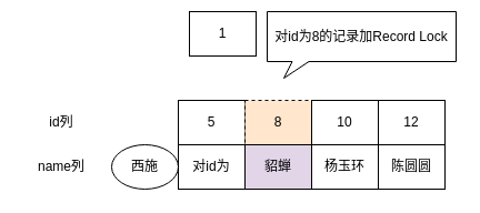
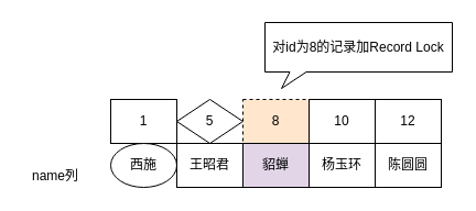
- <mxCell id="4" value="1" style="rounded=0;whiteSpace=wrap;html=1;fillColor=#ffffff;gradientColor=#ffffff;" vertex="1" parent="1"><mxGeometry x="170" y="10" width="60" height="40" as="geometry" /></mxCell>
+ <mxCell id="4" value="1" style="rounded=0;whiteSpace=wrap;html=1;fillColor=#ffffff;gradientColor=#ffffff;" vertex="1" parent="1"><mxGeometry x="100" y="90" width="60" height="40" as="geometry" /></mxCell>
- <mxCell id="14" value="对id为8的记录加Record Lock" style="whiteSpace=wrap;html=1;shape=mxgraph.basic.rectCallout;dx=30;dy=15;boundedLbl=1;rounded=0;strokeColor=#000000;fillColor=none;gradientColor=none;" vertex="1" parent="1"><mxGeometry x="240" y="10" width="170" height="60" as="geometry" /></mxCell>
+ <mxCell id="14" value="对id为8的记录加Record Lock" style="whiteSpace=wrap;html=1;shape=mxgraph.basic.rectCallout;dx=30;dy=15;boundedLbl=1;rounded=0;strokeColor=#000000;fillColor=none;gradientColor=none;" vertex="1" parent="1"><mxGeometry x="240" y="20" width="170" height="60" as="geometry" /></mxCell>
- <mxCell id="2" value="id列" style="text;html=1;strokeColor=none;fillColor=none;align=center;verticalAlign=middle;whiteSpace=wrap;rounded=0;" vertex="1" parent="1"><mxGeometry x="20" y="100" width="70" height="20" as="geometry" /></mxCell>
- <mxCell id="6" value="5" style="rounded=0;whiteSpace=wrap;html=1;fillColor=#ffffff;gradientColor=#ffffff;" vertex="1" parent="1"><mxGeometry x="160" y="90" width="60" height="40" as="geometry" /></mxCell>
+ <mxCell id="6" value="5" style="rhombus;whiteSpace=wrap;html=1;fillColor=#ffffff;gradientColor=#ffffff;" vertex="1" parent="1"><mxGeometry x="160" y="90" width="60" height="40" as="geometry" /></mxCell>
- <mxCell id="3" value="name列" style="text;html=1;strokeColor=none;fillColor=none;align=center;verticalAlign=middle;whiteSpace=wrap;rounded=0;" vertex="1" parent="1"><mxGeometry x="20" y="140" width="70" height="20" as="geometry" /></mxCell>
+ <mxCell id="3" value="name列" style="text;html=1;strokeColor=none;fillColor=none;align=center;verticalAlign=middle;whiteSpace=wrap;rounded=0;" vertex="1" parent="1"><mxGeometry x="15" y="150" width="70" height="20" as="geometry" /></mxCell>
- <mxCell id="7" value="&lt;span&gt;对id为&lt;/span&gt;" style="rounded=0;whiteSpace=wrap;html=1;fillColor=#ffffff;gradientColor=#ffffff;" vertex="1" parent="1"><mxGeometry x="160" y="130" width="60" height="40" as="geometry" /></mxCell>
+ <mxCell id="7" value="&lt;span&gt;王昭君&lt;/span&gt;" style="rounded=0;whiteSpace=wrap;html=1;fillColor=#ffffff;gradientColor=#ffffff;" vertex="1" parent="1"><mxGeometry x="160" y="130" width="60" height="40" as="geometry" /></mxCell>
